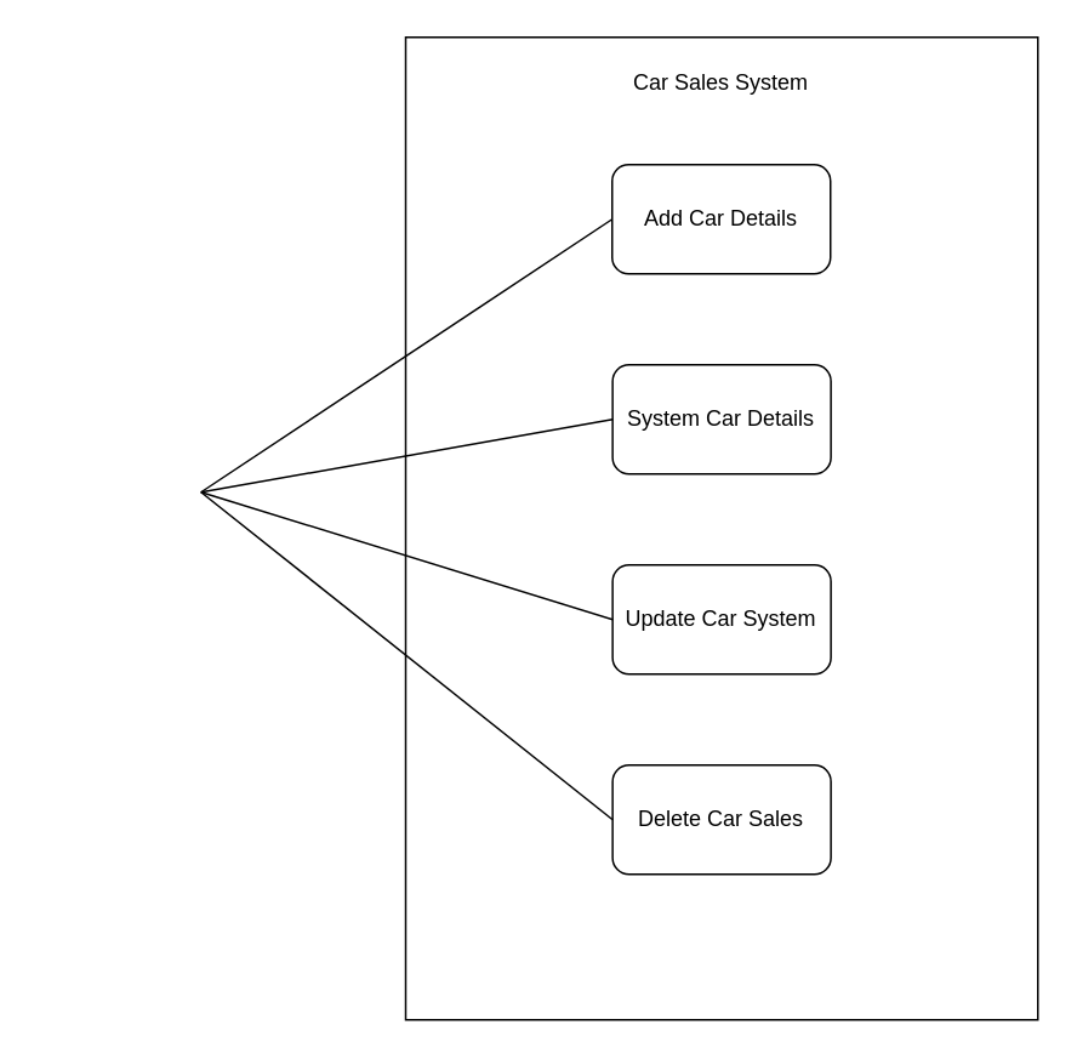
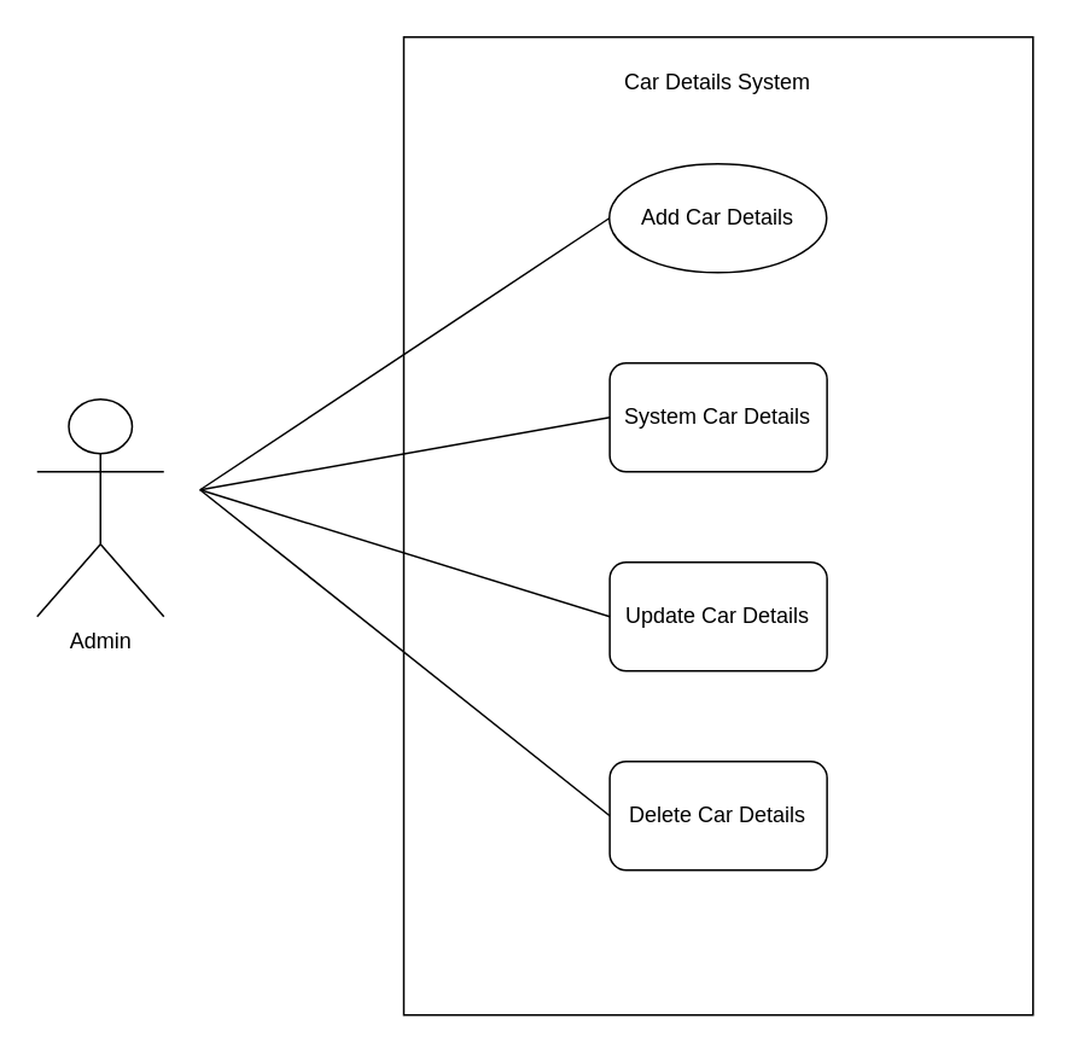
- <mxCell id="4" value="Car Sales System" style="text;html=1;strokeColor=none;fillColor=none;align=center;verticalAlign=middle;whiteSpace=wrap;rounded=0;" parent="1" vertex="1"><mxGeometry x="321.25" y="40" width="150" height="10" as="geometry" /></mxCell>
+ <mxCell id="4" value="Car Details System" style="text;html=1;strokeColor=none;fillColor=none;align=center;verticalAlign=middle;whiteSpace=wrap;rounded=0;" parent="1" vertex="1"><mxGeometry x="321.25" y="40" width="150" height="10" as="geometry" /></mxCell>
- <mxCell id="5" value="Add Car Details" style="rounded=1;whiteSpace=wrap;html=1;" vertex="1" parent="1"><mxGeometry x="336" y="90" width="120" height="60" as="geometry" /></mxCell>
+ <mxCell id="5" value="Add Car Details" style="ellipse;whiteSpace=wrap;html=1;" vertex="1" parent="1"><mxGeometry x="336" y="90" width="120" height="60" as="geometry" /></mxCell>
+ <mxCell id="3" value="Admin" style="shape=umlActor;verticalLabelPosition=bottom;verticalAlign=top;html=1;" parent="1" vertex="1"><mxGeometry x="20" y="220" width="70" height="120" as="geometry" /></mxCell>
- <mxCell id="7" value="Update Car System" style="rounded=1;whiteSpace=wrap;html=1;" vertex="1" parent="1"><mxGeometry x="336.25" y="310" width="120" height="60" as="geometry" /></mxCell>
+ <mxCell id="7" value="Update Car Details" style="rounded=1;whiteSpace=wrap;html=1;" vertex="1" parent="1"><mxGeometry x="336.25" y="310" width="120" height="60" as="geometry" /></mxCell>
- <mxCell id="8" value="Delete Car Sales" style="rounded=1;whiteSpace=wrap;html=1;" vertex="1" parent="1"><mxGeometry x="336.25" y="420" width="120" height="60" as="geometry" /></mxCell>
+ <mxCell id="8" value="Delete Car Details" style="rounded=1;whiteSpace=wrap;html=1;" vertex="1" parent="1"><mxGeometry x="336.25" y="420" width="120" height="60" as="geometry" /></mxCell>
